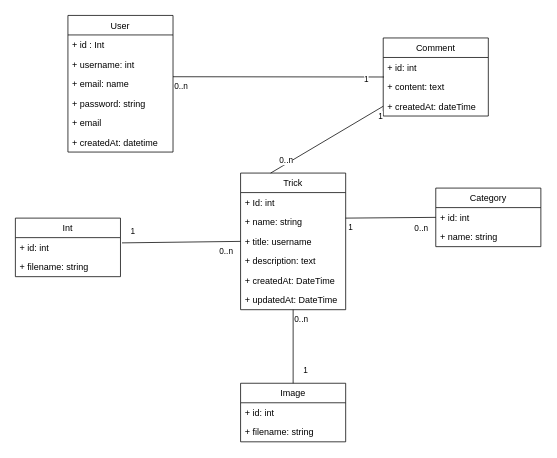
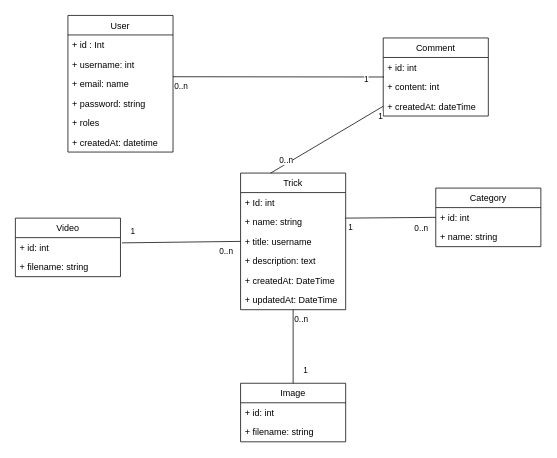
- <mxCell id="27" value="+ content: text" style="text;strokeColor=none;fillColor=none;align=left;verticalAlign=top;spacingLeft=4;spacingRight=4;overflow=hidden;rotatable=0;points=[[0,0.5],[1,0.5]];portConstraint=eastwest;" parent="25" vertex="1"><mxGeometry y="52" width="140" height="26" as="geometry" /></mxCell>
+ <mxCell id="27" value="+ content: int" style="text;strokeColor=none;fillColor=none;align=left;verticalAlign=top;spacingLeft=4;spacingRight=4;overflow=hidden;rotatable=0;points=[[0,0.5],[1,0.5]];portConstraint=eastwest;" parent="25" vertex="1"><mxGeometry y="52" width="140" height="26" as="geometry" /></mxCell>
- <mxCell id="7" value="+ email" style="text;strokeColor=none;fillColor=none;align=left;verticalAlign=top;spacingLeft=4;spacingRight=4;overflow=hidden;rotatable=0;points=[[0,0.5],[1,0.5]];portConstraint=eastwest;" parent="2" vertex="1"><mxGeometry y="130" width="140" height="26" as="geometry" /></mxCell>
+ <mxCell id="7" value="+ roles" style="text;strokeColor=none;fillColor=none;align=left;verticalAlign=top;spacingLeft=4;spacingRight=4;overflow=hidden;rotatable=0;points=[[0,0.5],[1,0.5]];portConstraint=eastwest;" parent="2" vertex="1"><mxGeometry y="130" width="140" height="26" as="geometry" /></mxCell>
- <mxCell id="19" value="Int" style="swimlane;fontStyle=0;childLayout=stackLayout;horizontal=1;startSize=26;fillColor=none;horizontalStack=0;resizeParent=1;resizeParentMax=0;resizeLast=0;collapsible=1;marginBottom=0;" parent="1" vertex="1"><mxGeometry x="20" y="290" width="140" height="78" as="geometry" /></mxCell>
+ <mxCell id="19" value="Video" style="swimlane;fontStyle=0;childLayout=stackLayout;horizontal=1;startSize=26;fillColor=none;horizontalStack=0;resizeParent=1;resizeParentMax=0;resizeLast=0;collapsible=1;marginBottom=0;" parent="1" vertex="1"><mxGeometry x="20" y="290" width="140" height="78" as="geometry" /></mxCell>
